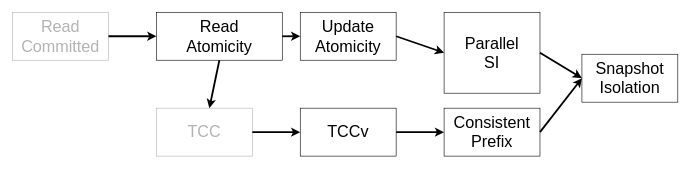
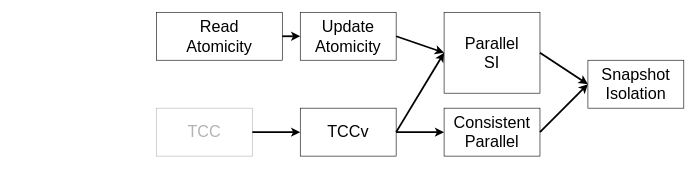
- <mxCell id="5" value="&lt;span style=&quot;font-size: 27px&quot;&gt;&lt;font style=&quot;font-size: 27px&quot; color=&quot;#b3b3b3&quot;&gt;Read&lt;br&gt;Committed&lt;/font&gt;&lt;br&gt;&lt;/span&gt;" style="rounded=0;whiteSpace=wrap;html=1;strokeColor=#B3B3B3;" parent="1" vertex="1"><mxGeometry y="20" width="160" height="80" as="geometry" x="20" /></mxCell>
- <mxCell id="8" value="" style="endArrow=classic;html=1;entryX=0;entryY=0.5;entryDx=0;entryDy=0;exitX=1;exitY=0.5;exitDx=0;exitDy=0;strokeWidth=3;strokeColor=#000000;" parent="1" source="5" target="4" edge="1"><mxGeometry width="50" height="50" relative="1" as="geometry"><mxPoint x="-29" y="-110" as="sourcePoint" /><mxPoint x="-29" y="-150" as="targetPoint" /></mxGeometry></mxCell>
- <mxCell id="2" value="&lt;font style=&quot;font-size: 27px&quot;&gt;Snapshot&lt;br&gt;Isolation&lt;br&gt;&lt;/font&gt;" style="rounded=0;whiteSpace=wrap;html=1;" parent="1" vertex="1"><mxGeometry x="970" y="90" width="160" height="80" as="geometry" /></mxCell>
+ <mxCell id="2" value="&lt;font style=&quot;font-size: 27px&quot;&gt;Snapshot&lt;br&gt;Isolation&lt;br&gt;&lt;/font&gt;" style="rounded=0;whiteSpace=wrap;html=1;" parent="1" vertex="1"><mxGeometry x="980" y="100" width="160" height="80" as="geometry" /></mxCell>
- <mxCell id="12" value="" style="endArrow=classic;html=1;exitX=0.5;exitY=1;exitDx=0;exitDy=0;strokeWidth=3;" parent="1" source="4" target="17" edge="1"><mxGeometry width="50" height="50" relative="1" as="geometry"><mxPoint x="430" y="150" as="sourcePoint" /><mxPoint x="510" y="70" as="targetPoint" /></mxGeometry></mxCell>
+ <mxCell id="13" value="" style="endArrow=classic;html=1;exitX=1;exitY=0.5;exitDx=0;exitDy=0;entryX=0;entryY=0.5;entryDx=0;entryDy=0;strokeWidth=3;" parent="1" source="11" target="3" edge="1"><mxGeometry width="50" height="50" relative="1" as="geometry"><mxPoint x="670" y="70" as="sourcePoint" /><mxPoint x="700" y="150" as="targetPoint" /></mxGeometry></mxCell>
- <mxCell id="14" value="&lt;font style=&quot;font-size: 27px&quot;&gt;Consistent&lt;br&gt;Prefix&lt;/font&gt;" style="rounded=0;whiteSpace=wrap;html=1;" parent="1" vertex="1"><mxGeometry x="740" y="180" width="160" height="80" as="geometry" /></mxCell>
+ <mxCell id="14" value="&lt;font style=&quot;font-size: 27px&quot;&gt;Consistent&lt;br&gt;Parallel&lt;/font&gt;" style="rounded=0;whiteSpace=wrap;html=1;" parent="1" vertex="1"><mxGeometry x="740" y="180" width="160" height="80" as="geometry" /></mxCell>
